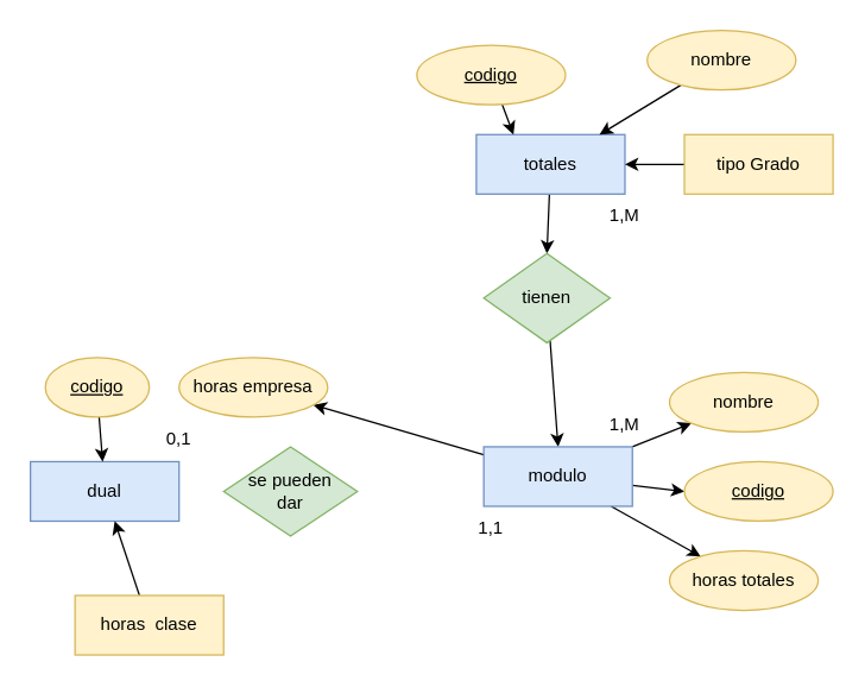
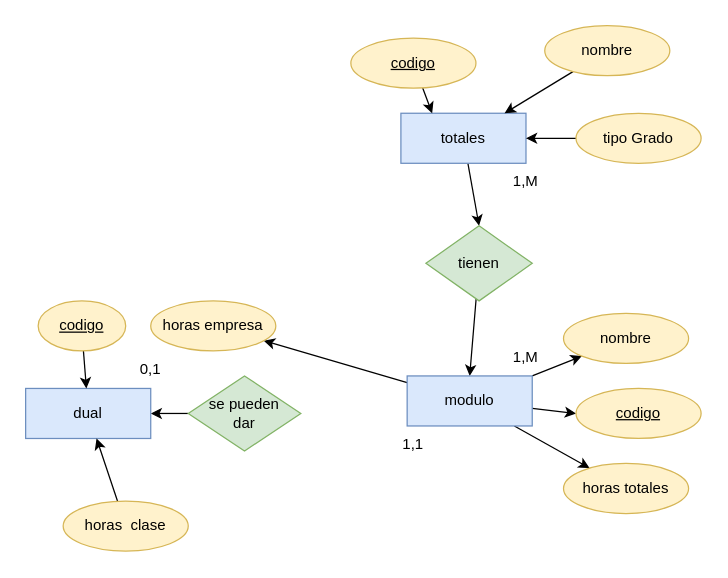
- <mxCell id="11" value="tipo Grado" style="whiteSpace=wrap;html=1;align=center;fillColor=#fff2cc;strokeColor=#d6b656;rounded=0;" parent="1" vertex="1"><mxGeometry x="460" y="90" width="100" height="40" as="geometry" /></mxCell>
+ <mxCell id="11" value="tipo Grado" style="ellipse;whiteSpace=wrap;html=1;align=center;fillColor=#fff2cc;strokeColor=#d6b656;" parent="1" vertex="1"><mxGeometry x="460" y="90" width="100" height="40" as="geometry" /></mxCell>
- <mxCell id="5" value="tienen" style="shape=rhombus;perimeter=rhombusPerimeter;whiteSpace=wrap;html=1;align=center;fillColor=#d5e8d4;strokeColor=#82b366;" parent="1" vertex="1"><mxGeometry x="325" y="170" width="85" height="60" as="geometry" /></mxCell>
+ <mxCell id="5" value="tienen" style="shape=rhombus;perimeter=rhombusPerimeter;whiteSpace=wrap;html=1;align=center;fillColor=#d5e8d4;strokeColor=#82b366;" parent="1" vertex="1"><mxGeometry x="340" y="180" width="85" height="60" as="geometry" /></mxCell>
+ <mxCell id="20" style="edgeStyle=none;rounded=0;orthogonalLoop=1;jettySize=auto;html=1;entryX=1;entryY=0.5;entryDx=0;entryDy=0;" parent="1" source="21" target="22" edge="1"><mxGeometry relative="1" as="geometry" /></mxCell>
- <mxCell id="25" value="horas&amp;nbsp; clase" style="whiteSpace=wrap;html=1;align=center;fillColor=#fff2cc;strokeColor=#d6b656;rounded=0;" parent="1" vertex="1"><mxGeometry x="50" y="400" width="100" height="40" as="geometry" /></mxCell>
+ <mxCell id="25" value="horas&amp;nbsp; clase" style="ellipse;whiteSpace=wrap;html=1;align=center;fillColor=#fff2cc;strokeColor=#d6b656;" parent="1" vertex="1"><mxGeometry x="50" y="400" width="100" height="40" as="geometry" /></mxCell>
